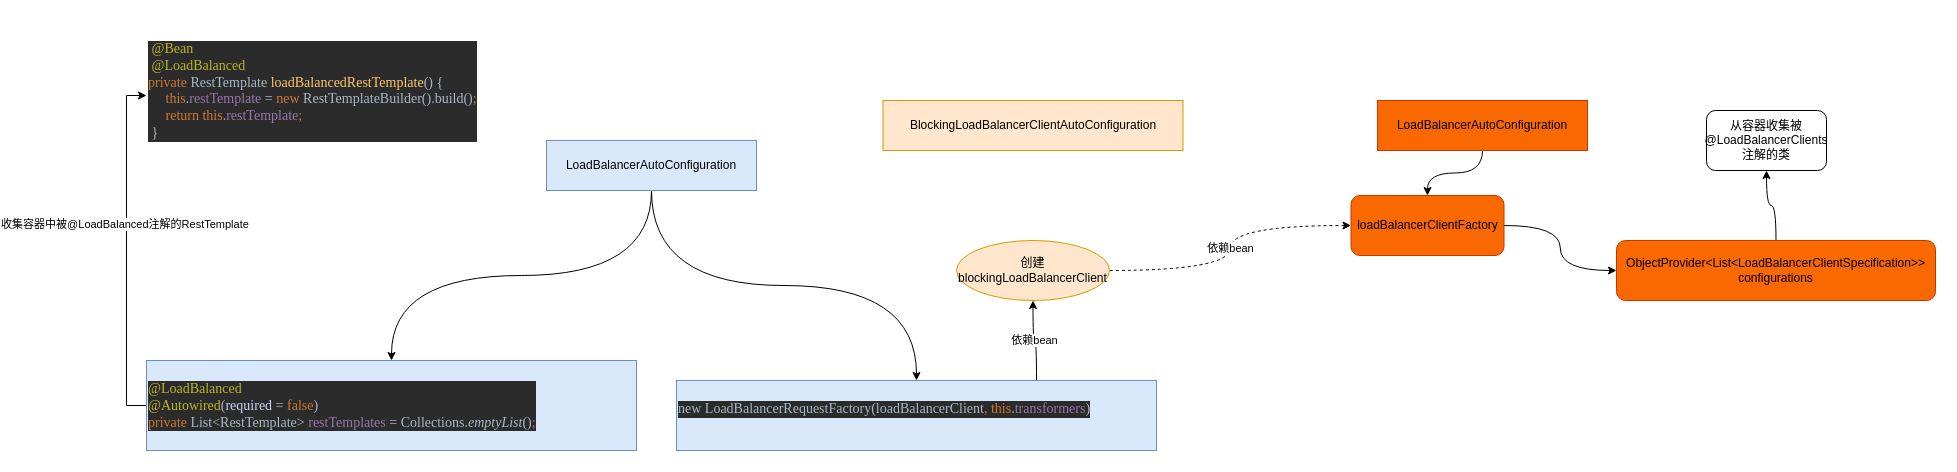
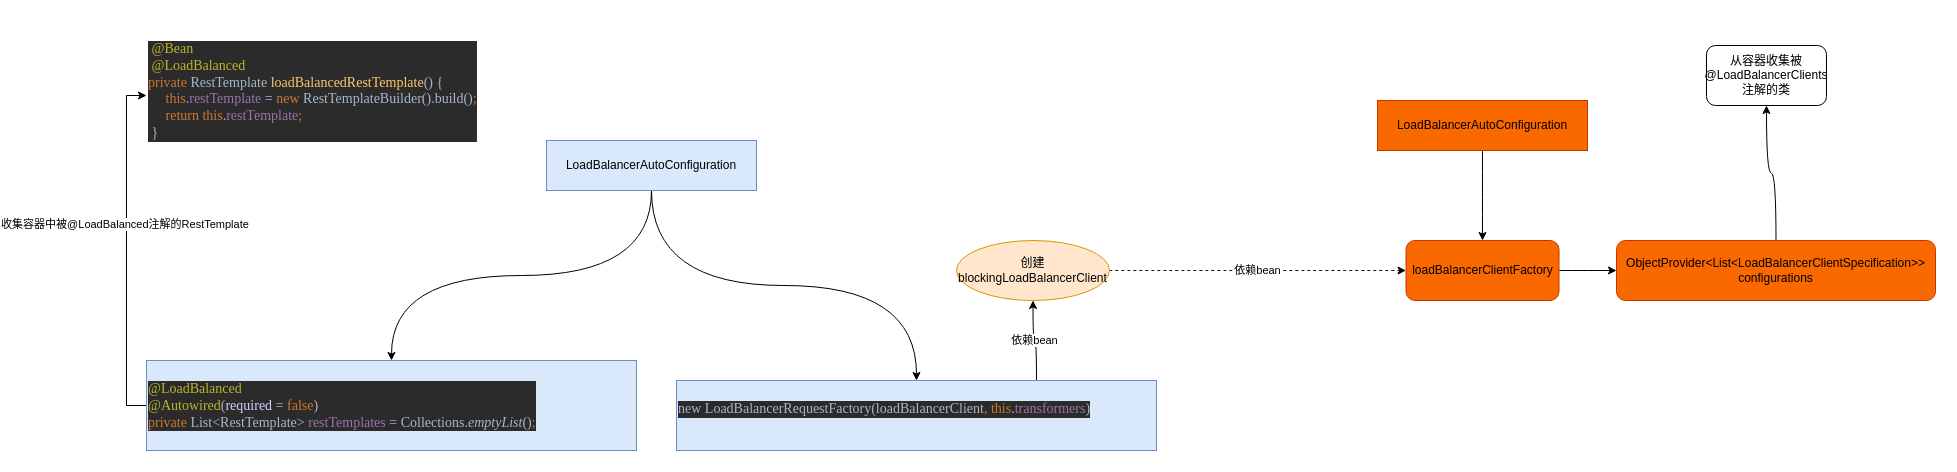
- <mxCell id="11" value="BlockingLoadBalancerClientAutoConfiguration" style="rounded=0;whiteSpace=wrap;html=1;fillColor=#ffe6cc;strokeColor=#d79b00;" vertex="1" parent="1"><mxGeometry x="756.5" y="100" width="300" height="50" as="geometry" /></mxCell>
- <mxCell id="20" value="从容器收集被&lt;br&gt;@LoadBalancerClients注解的类" style="rounded=1;whiteSpace=wrap;html=1;" vertex="1" parent="1"><mxGeometry x="1580" width="120" height="60" as="geometry" y="110" /></mxCell>
+ <mxCell id="20" value="从容器收集被&lt;br&gt;@LoadBalancerClients注解的类" style="rounded=1;whiteSpace=wrap;html=1;" vertex="1" parent="1"><mxGeometry x="1580" y="45" width="120" height="60" as="geometry" /></mxCell>
- <mxCell id="17" value="loadBalancerClientFactory" style="rounded=1;whiteSpace=wrap;html=1;fillColor=#fa6800;strokeColor=#C73500;fontColor=#000000;" vertex="1" parent="1"><mxGeometry x="1224.5" y="195" width="153" height="60" as="geometry" /></mxCell>
+ <mxCell id="17" value="loadBalancerClientFactory" style="rounded=1;whiteSpace=wrap;html=1;fillColor=#fa6800;strokeColor=#C73500;fontColor=#000000;" vertex="1" parent="1"><mxGeometry x="1279.5" y="240" width="153" height="60" as="geometry" /></mxCell>
